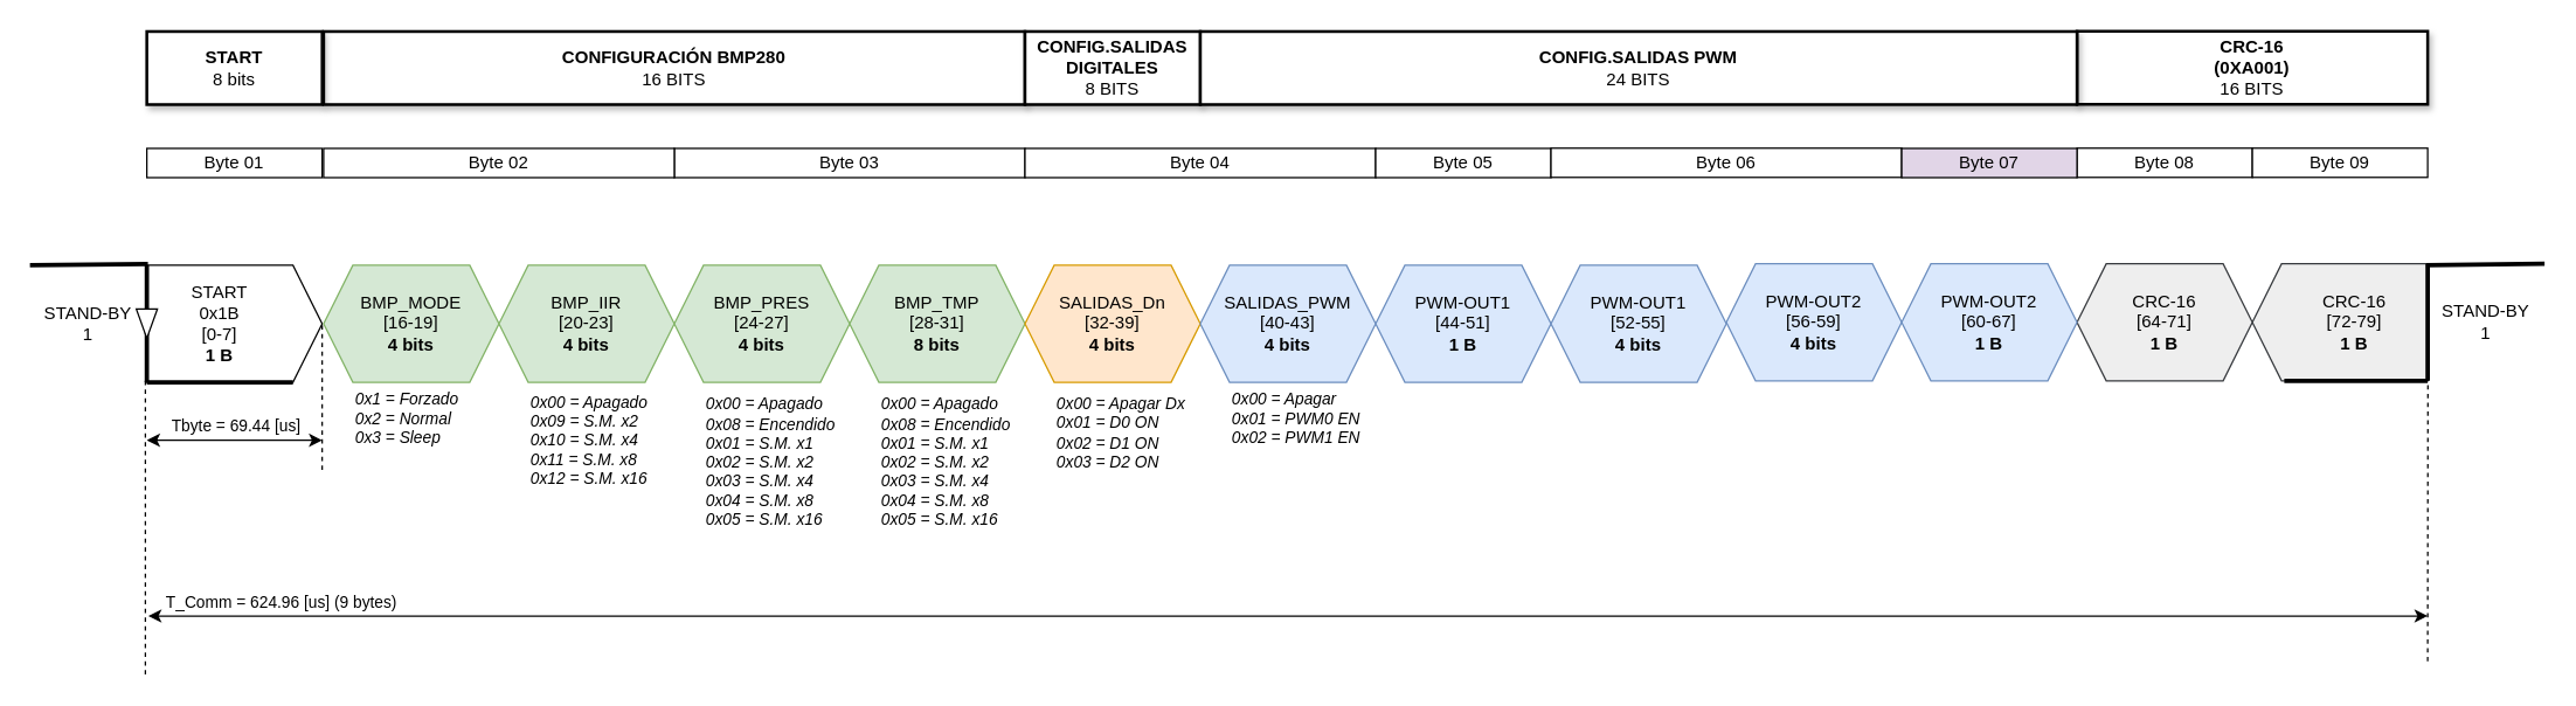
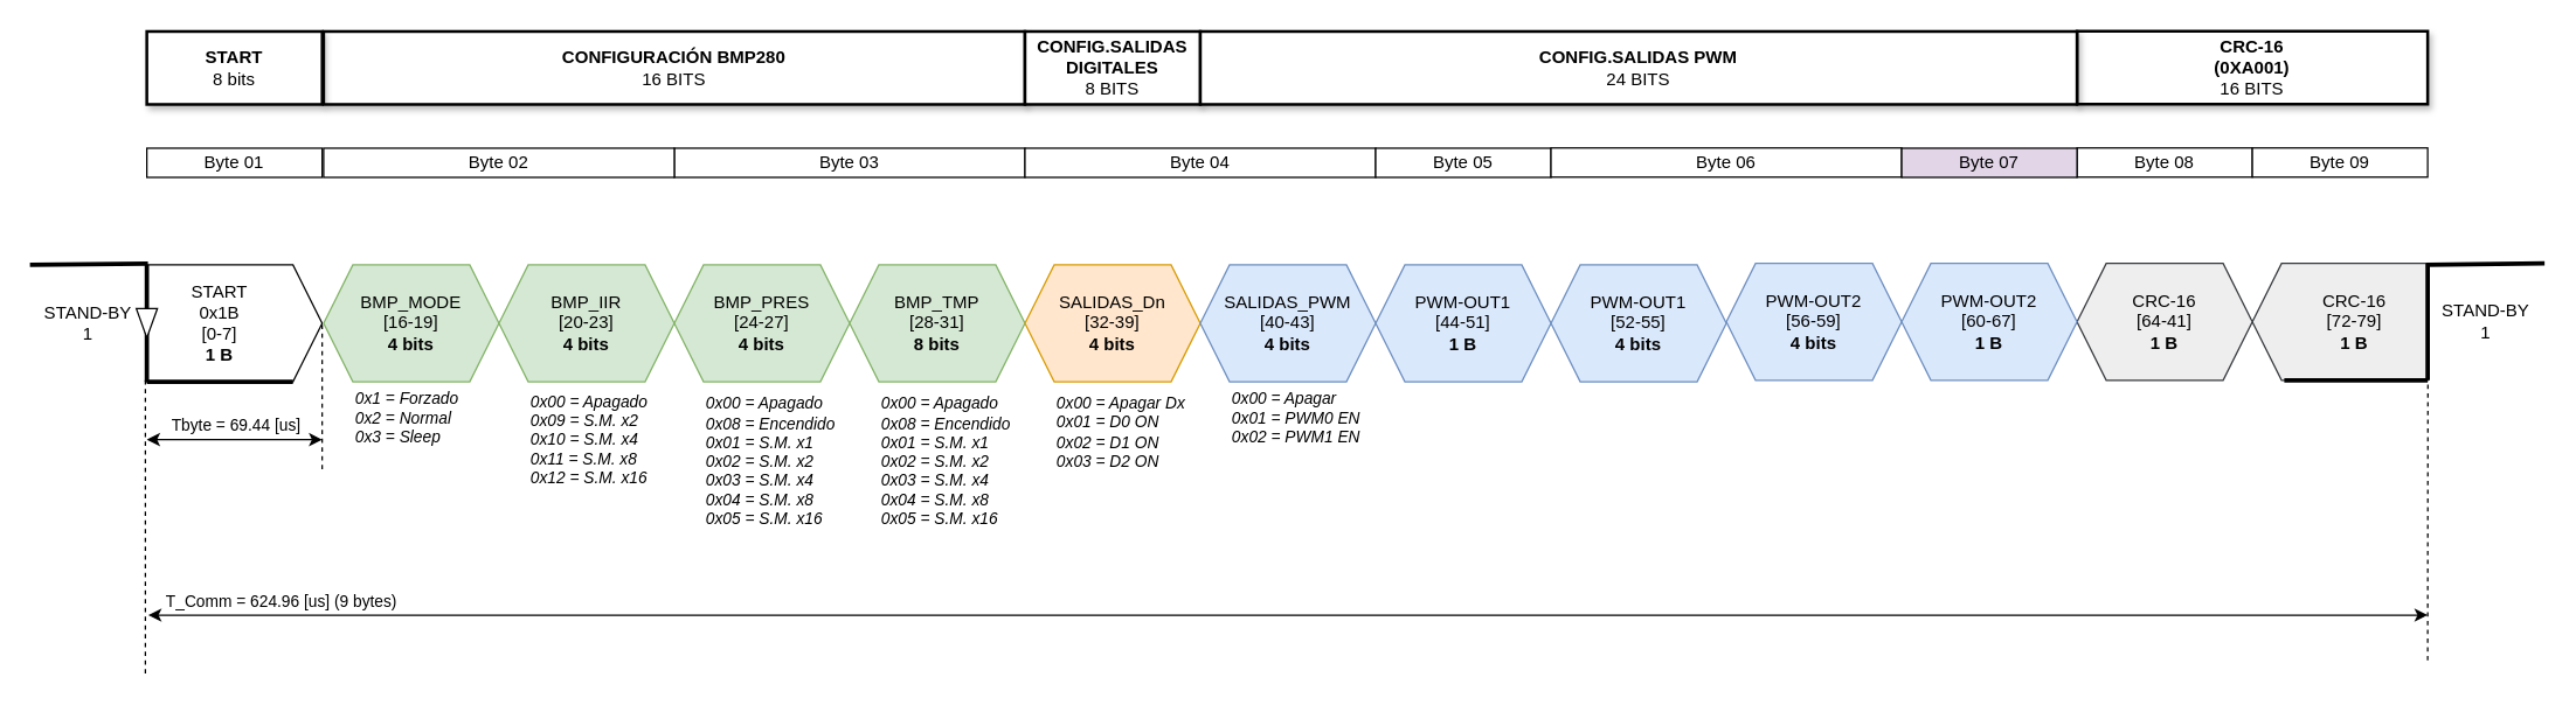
- <mxCell id="21" value="CRC-16&lt;br&gt;[64-71]&lt;br&gt;&lt;b&gt;1 B&lt;/b&gt;&lt;span style=&quot;background-color: transparent; color: light-dark(rgb(0, 0, 0), rgb(255, 255, 255));&quot;&gt;&lt;/span&gt;" style="shape=hexagon;perimeter=hexagonPerimeter2;whiteSpace=wrap;html=1;fixedSize=1;fillColor=#eeeeee;strokeColor=#36393d;" vertex="1" parent="1"><mxGeometry x="1421" y="180" width="120" height="80" as="geometry" /></mxCell>
+ <mxCell id="21" value="CRC-16&lt;br&gt;[64-41]&lt;br&gt;&lt;b&gt;1 B&lt;/b&gt;&lt;span style=&quot;background-color: transparent; color: light-dark(rgb(0, 0, 0), rgb(255, 255, 255));&quot;&gt;&lt;/span&gt;" style="shape=hexagon;perimeter=hexagonPerimeter2;whiteSpace=wrap;html=1;fixedSize=1;fillColor=#eeeeee;strokeColor=#36393d;" vertex="1" parent="1"><mxGeometry x="1421" y="180" width="120" height="80" as="geometry" /></mxCell>
